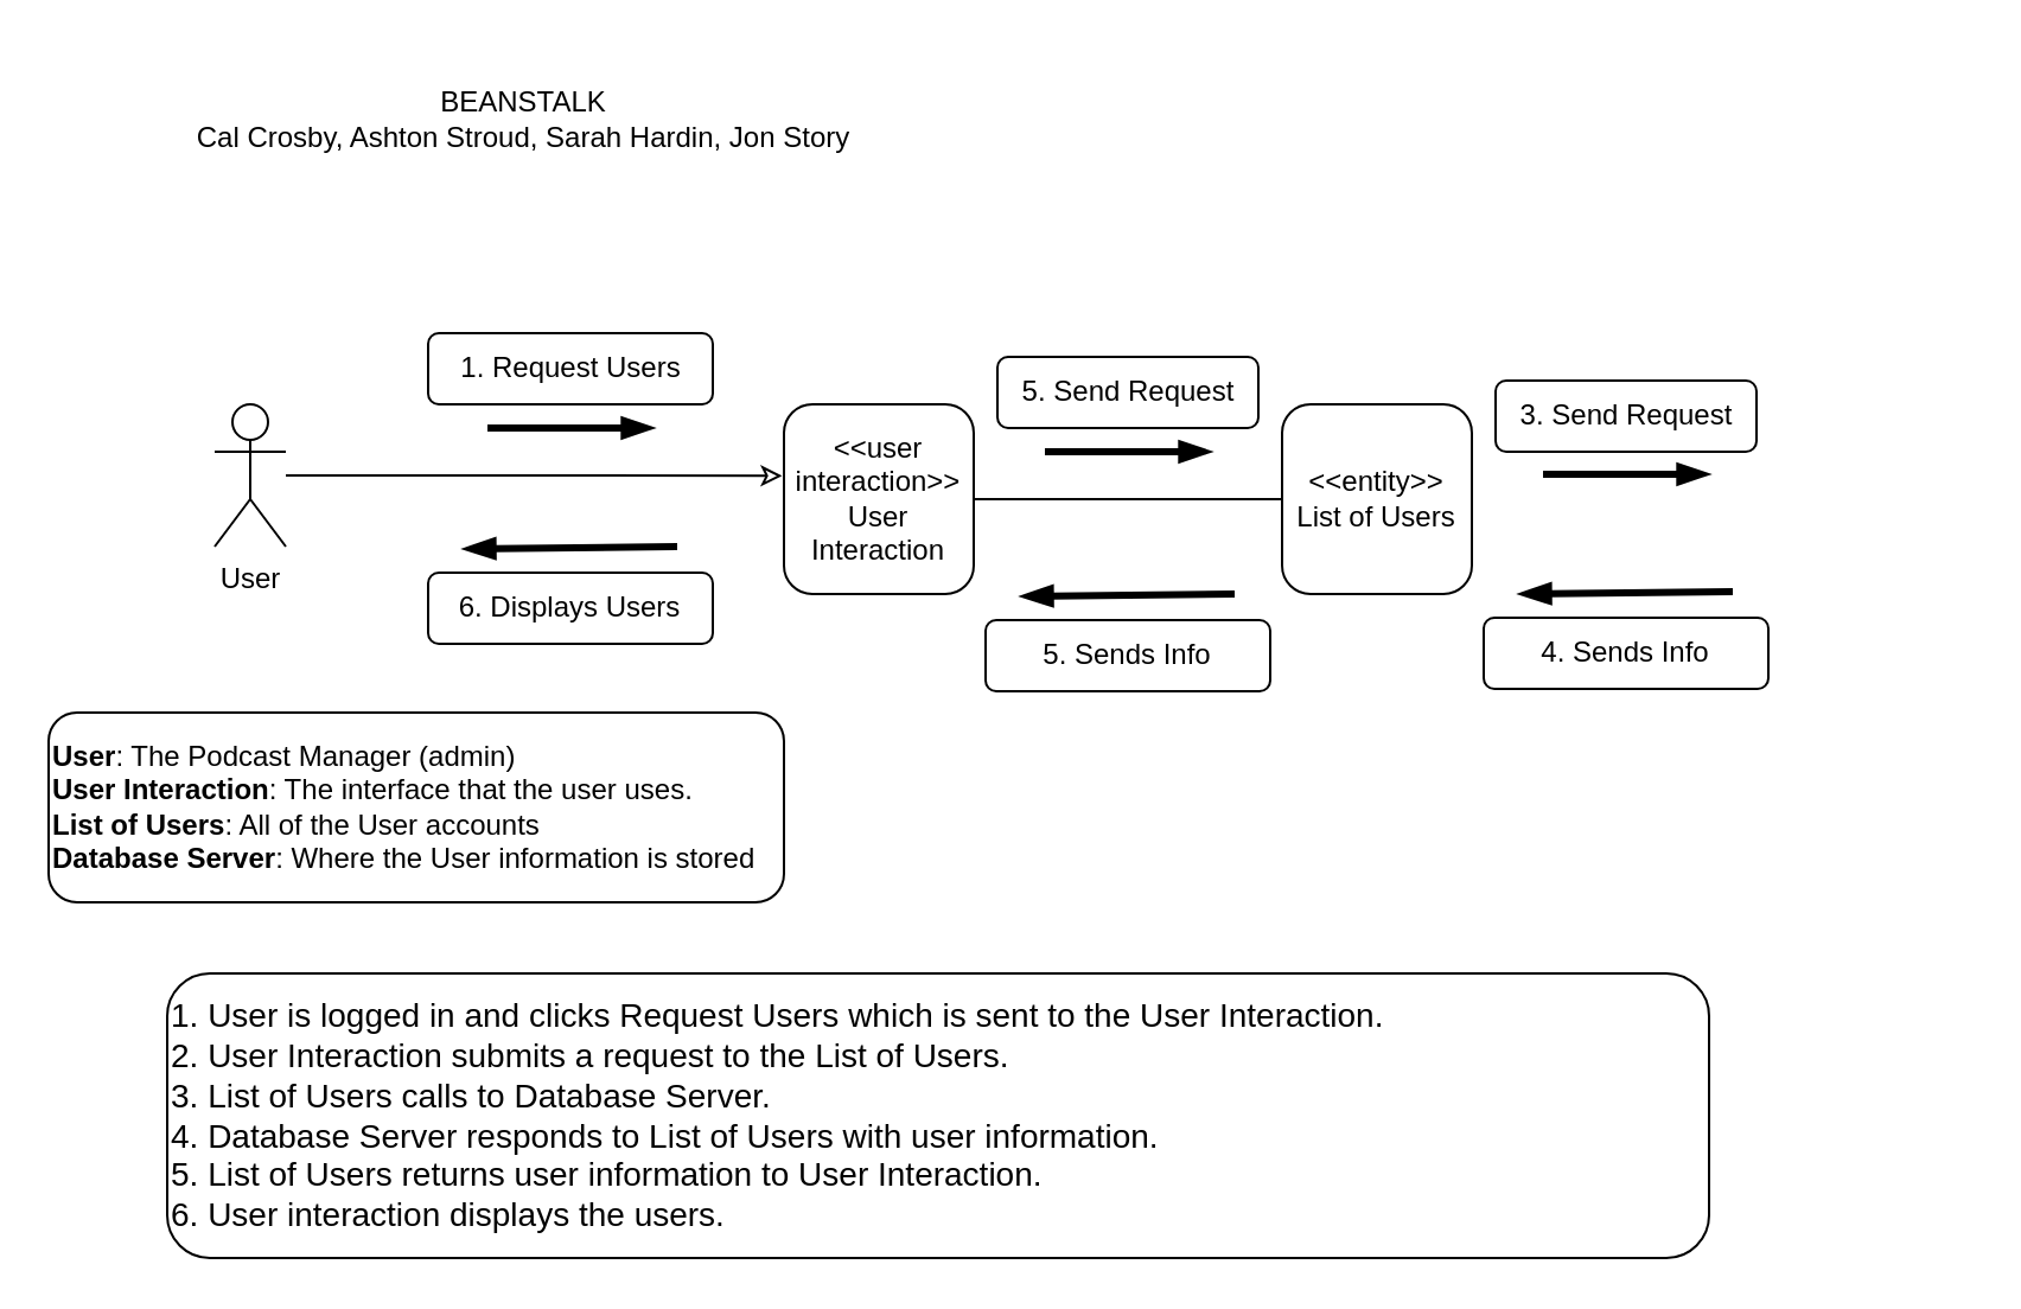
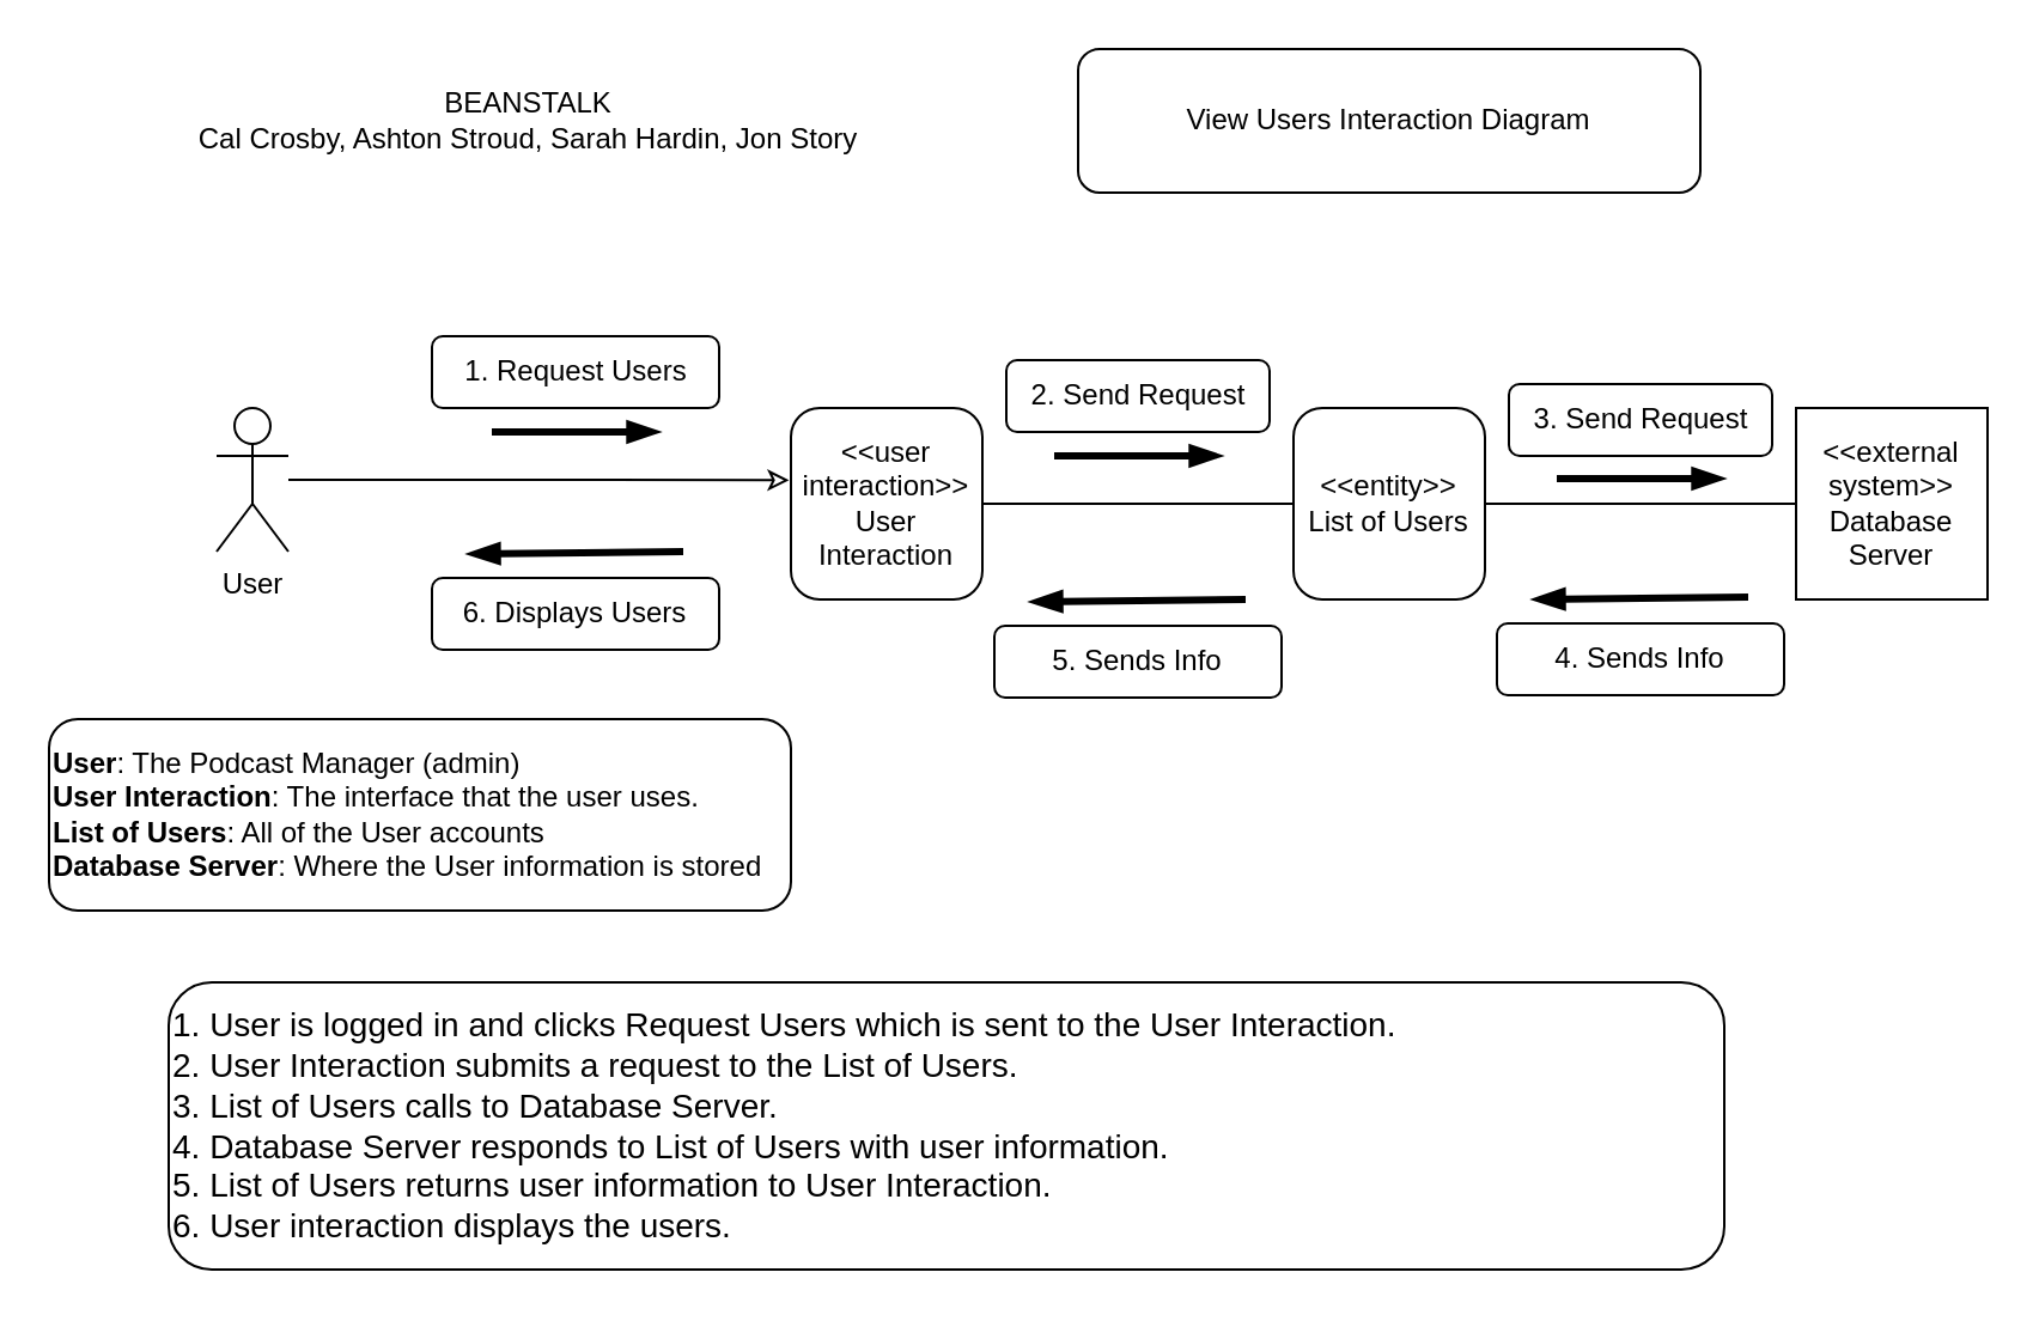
+ <mxCell id="8" value="View Users Interaction Diagram" style="rounded=1;whiteSpace=wrap;html=1;" parent="1" vertex="1"><mxGeometry x="450" y="20" width="260" height="60" as="geometry" /></mxCell>
- <mxCell id="9" value="5. Send Request" style="text;html=1;align=center;verticalAlign=middle;resizable=0;points=[];autosize=1;strokeColor=default;fillColor=none;rounded=1;" parent="1" vertex="1"><mxGeometry x="420" y="150" width="110" height="30" as="geometry" /></mxCell>
+ <mxCell id="9" value="2. Send Request" style="text;html=1;align=center;verticalAlign=middle;resizable=0;points=[];autosize=1;strokeColor=default;fillColor=none;rounded=1;" parent="1" vertex="1"><mxGeometry x="420" y="150" width="110" height="30" as="geometry" /></mxCell>
+ <mxCell id="10" style="edgeStyle=orthogonalEdgeStyle;rounded=0;orthogonalLoop=1;jettySize=auto;html=1;entryX=0;entryY=0.5;entryDx=0;entryDy=0;endArrow=none;endFill=0;" parent="1" source="11" target="12" edge="1"><mxGeometry relative="1" as="geometry" /></mxCell>
+ <mxCell id="12" value="&amp;lt;&amp;lt;external system&amp;gt;&amp;gt;&lt;br&gt;Database Server" style="whiteSpace=wrap;html=1;aspect=fixed;" parent="1" vertex="1"><mxGeometry x="750" y="170" width="80" height="80" as="geometry" /></mxCell>
